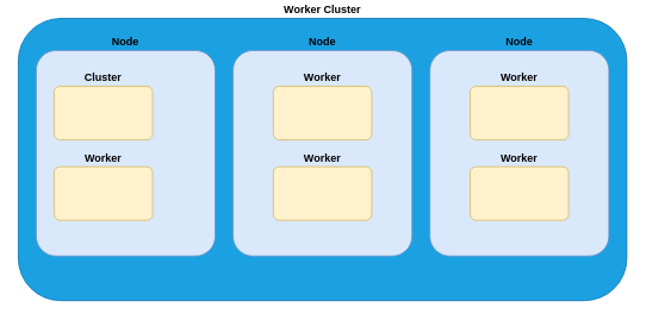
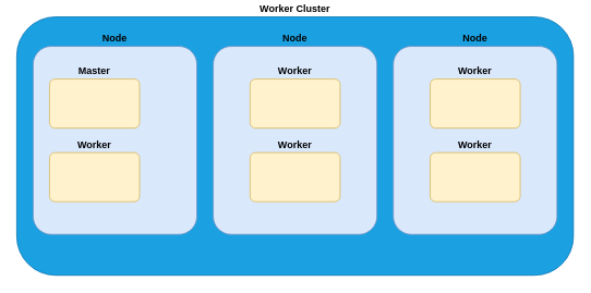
- <mxCell id="6" value="Cluster" style="rounded=1;whiteSpace=wrap;html=1;fillColor=#fff2cc;strokeColor=#d6b656;labelPosition=center;verticalLabelPosition=top;align=center;verticalAlign=bottom;fontStyle=1;arcSize=11;" vertex="1" parent="1"><mxGeometry x="60" y="96" width="110" height="60" as="geometry" /></mxCell>
+ <mxCell id="6" value="Master" style="rounded=1;whiteSpace=wrap;html=1;fillColor=#fff2cc;strokeColor=#d6b656;labelPosition=center;verticalLabelPosition=top;align=center;verticalAlign=bottom;fontStyle=1;arcSize=11;" vertex="1" parent="1"><mxGeometry x="60" y="96" width="110" height="60" as="geometry" /></mxCell>
